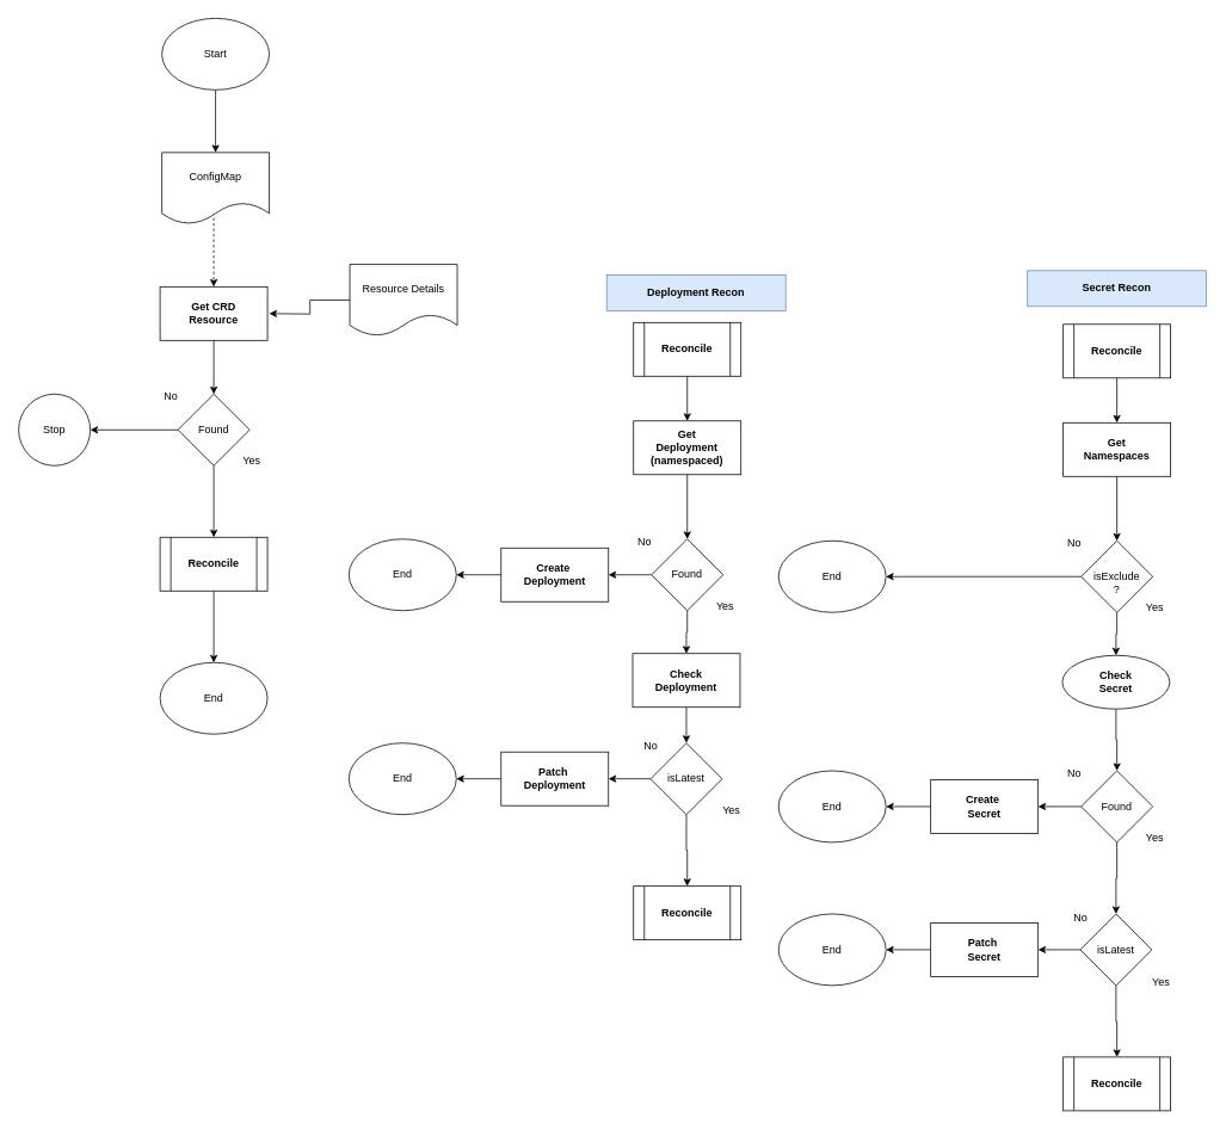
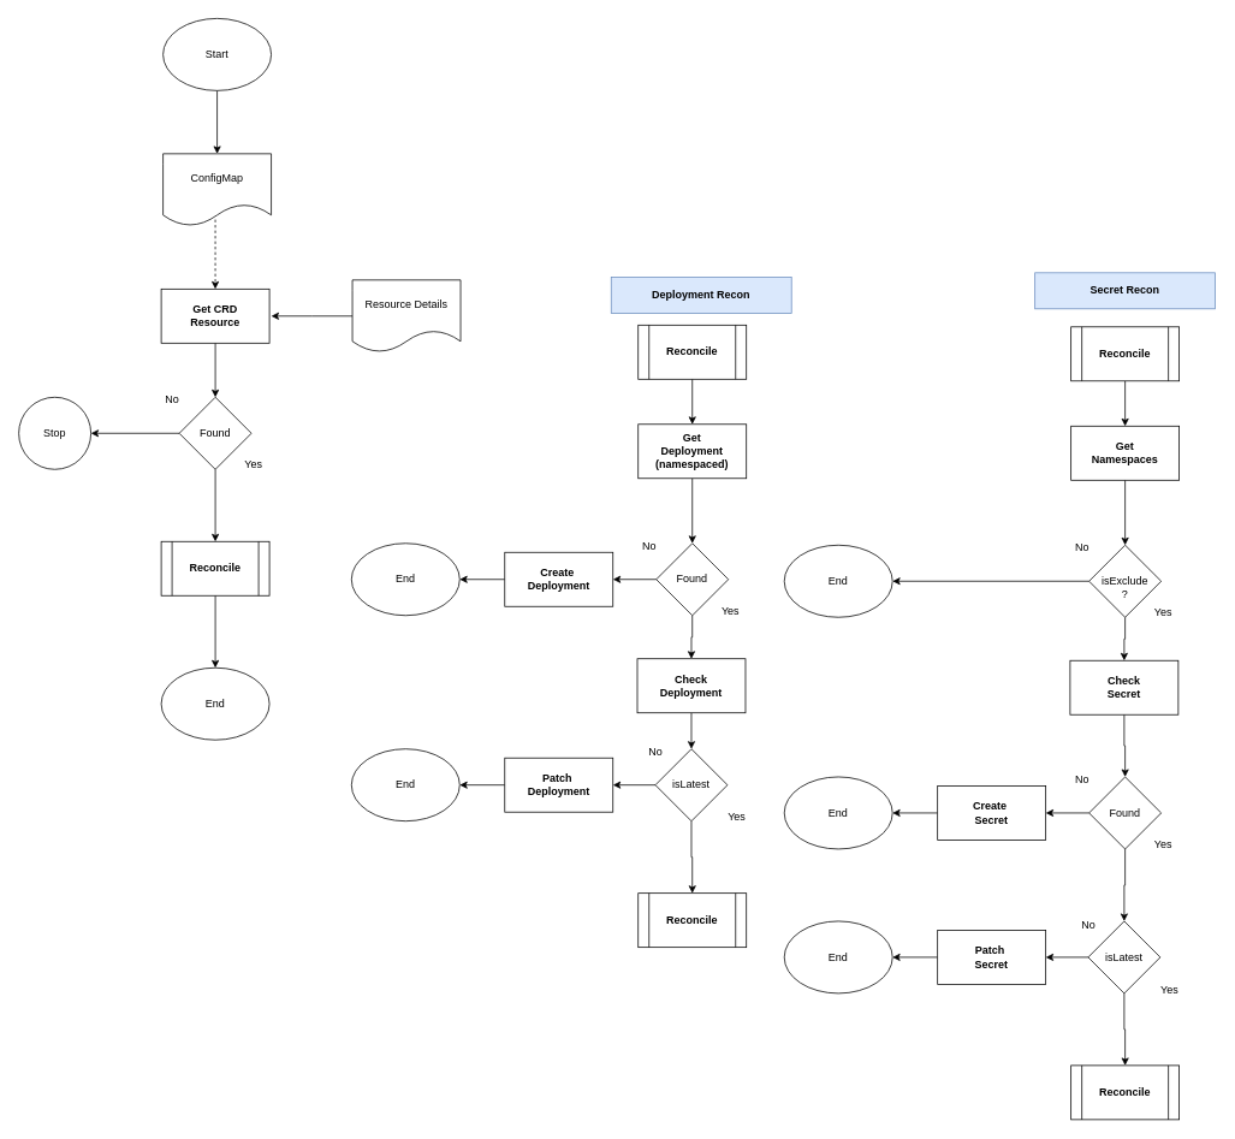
- <mxCell id="15" value="Resource Details" style="shape=document;whiteSpace=wrap;html=1;boundedLbl=1;" vertex="1" parent="1"><mxGeometry x="390" y="295" width="120" height="80" as="geometry" /></mxCell>
+ <mxCell id="15" value="Resource Details" style="shape=document;whiteSpace=wrap;html=1;boundedLbl=1;" vertex="1" parent="1"><mxGeometry x="390" y="310" width="120" height="80" as="geometry" /></mxCell>
- <mxCell id="54" value="Check&lt;br&gt;Secret" style="ellipse;whiteSpace=wrap;html=1;fontStyle=1;" vertex="1" parent="1"><mxGeometry x="1186" y="732" width="120" height="60" as="geometry" /></mxCell>
+ <mxCell id="54" value="Check&lt;br&gt;Secret" style="rounded=0;whiteSpace=wrap;html=1;fontStyle=1" vertex="1" parent="1"><mxGeometry x="1186" y="732" width="120" height="60" as="geometry" /></mxCell>
